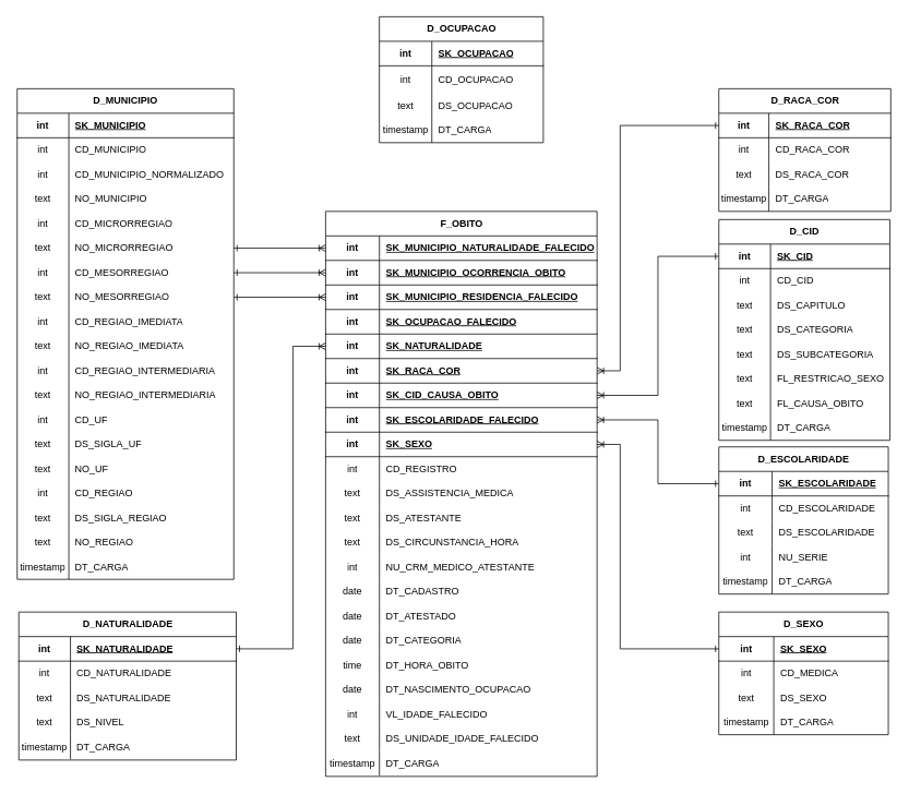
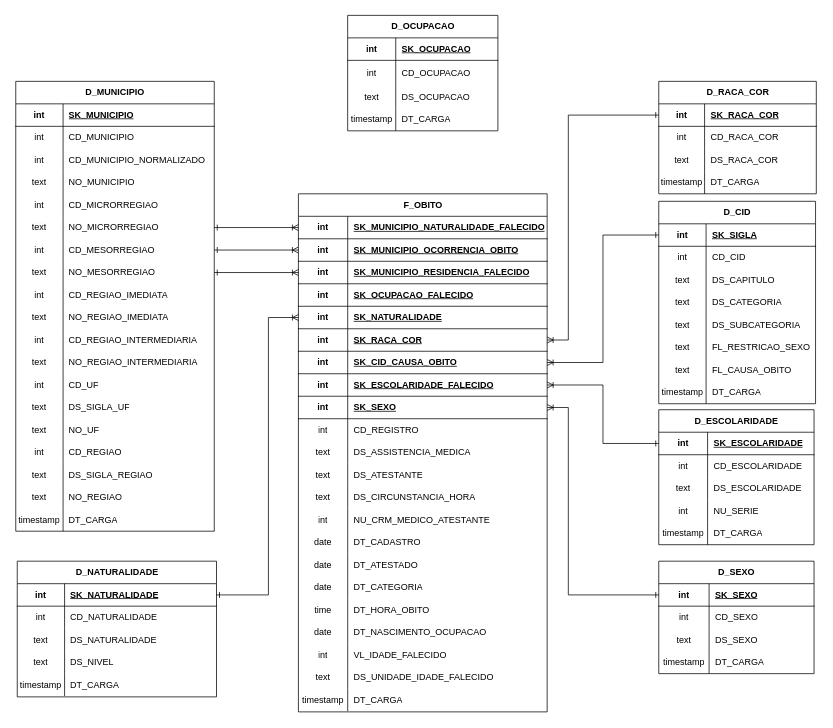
- <mxCell id="159" value="SK_CID" style="shape=partialRectangle;connectable=0;fillColor=none;top=0;left=0;bottom=0;right=0;align=left;spacingLeft=6;fontStyle=5;overflow=hidden;whiteSpace=wrap;html=1;" vertex="1" parent="157"><mxGeometry x="63.12" width="146" height="30" as="geometry"><mxRectangle width="146" height="30" as="alternateBounds" /></mxGeometry></mxCell>
+ <mxCell id="159" value="SK_SIGLA" style="shape=partialRectangle;connectable=0;fillColor=none;top=0;left=0;bottom=0;right=0;align=left;spacingLeft=6;fontStyle=5;overflow=hidden;whiteSpace=wrap;html=1;" vertex="1" parent="157"><mxGeometry x="63.12" width="146" height="30" as="geometry"><mxRectangle width="146" height="30" as="alternateBounds" /></mxGeometry></mxCell>
- <mxCell id="216" value="CD_MEDICA" style="shape=partialRectangle;connectable=0;fillColor=none;top=0;left=0;bottom=0;right=0;align=left;spacingLeft=6;overflow=hidden;whiteSpace=wrap;html=1;" vertex="1" parent="214"><mxGeometry x="67.12" width="140" height="30" as="geometry"><mxRectangle width="140" height="30" as="alternateBounds" /></mxGeometry></mxCell>
+ <mxCell id="216" value="CD_SEXO" style="shape=partialRectangle;connectable=0;fillColor=none;top=0;left=0;bottom=0;right=0;align=left;spacingLeft=6;overflow=hidden;whiteSpace=wrap;html=1;" vertex="1" parent="214"><mxGeometry x="67.12" width="140" height="30" as="geometry"><mxRectangle width="140" height="30" as="alternateBounds" /></mxGeometry></mxCell>
